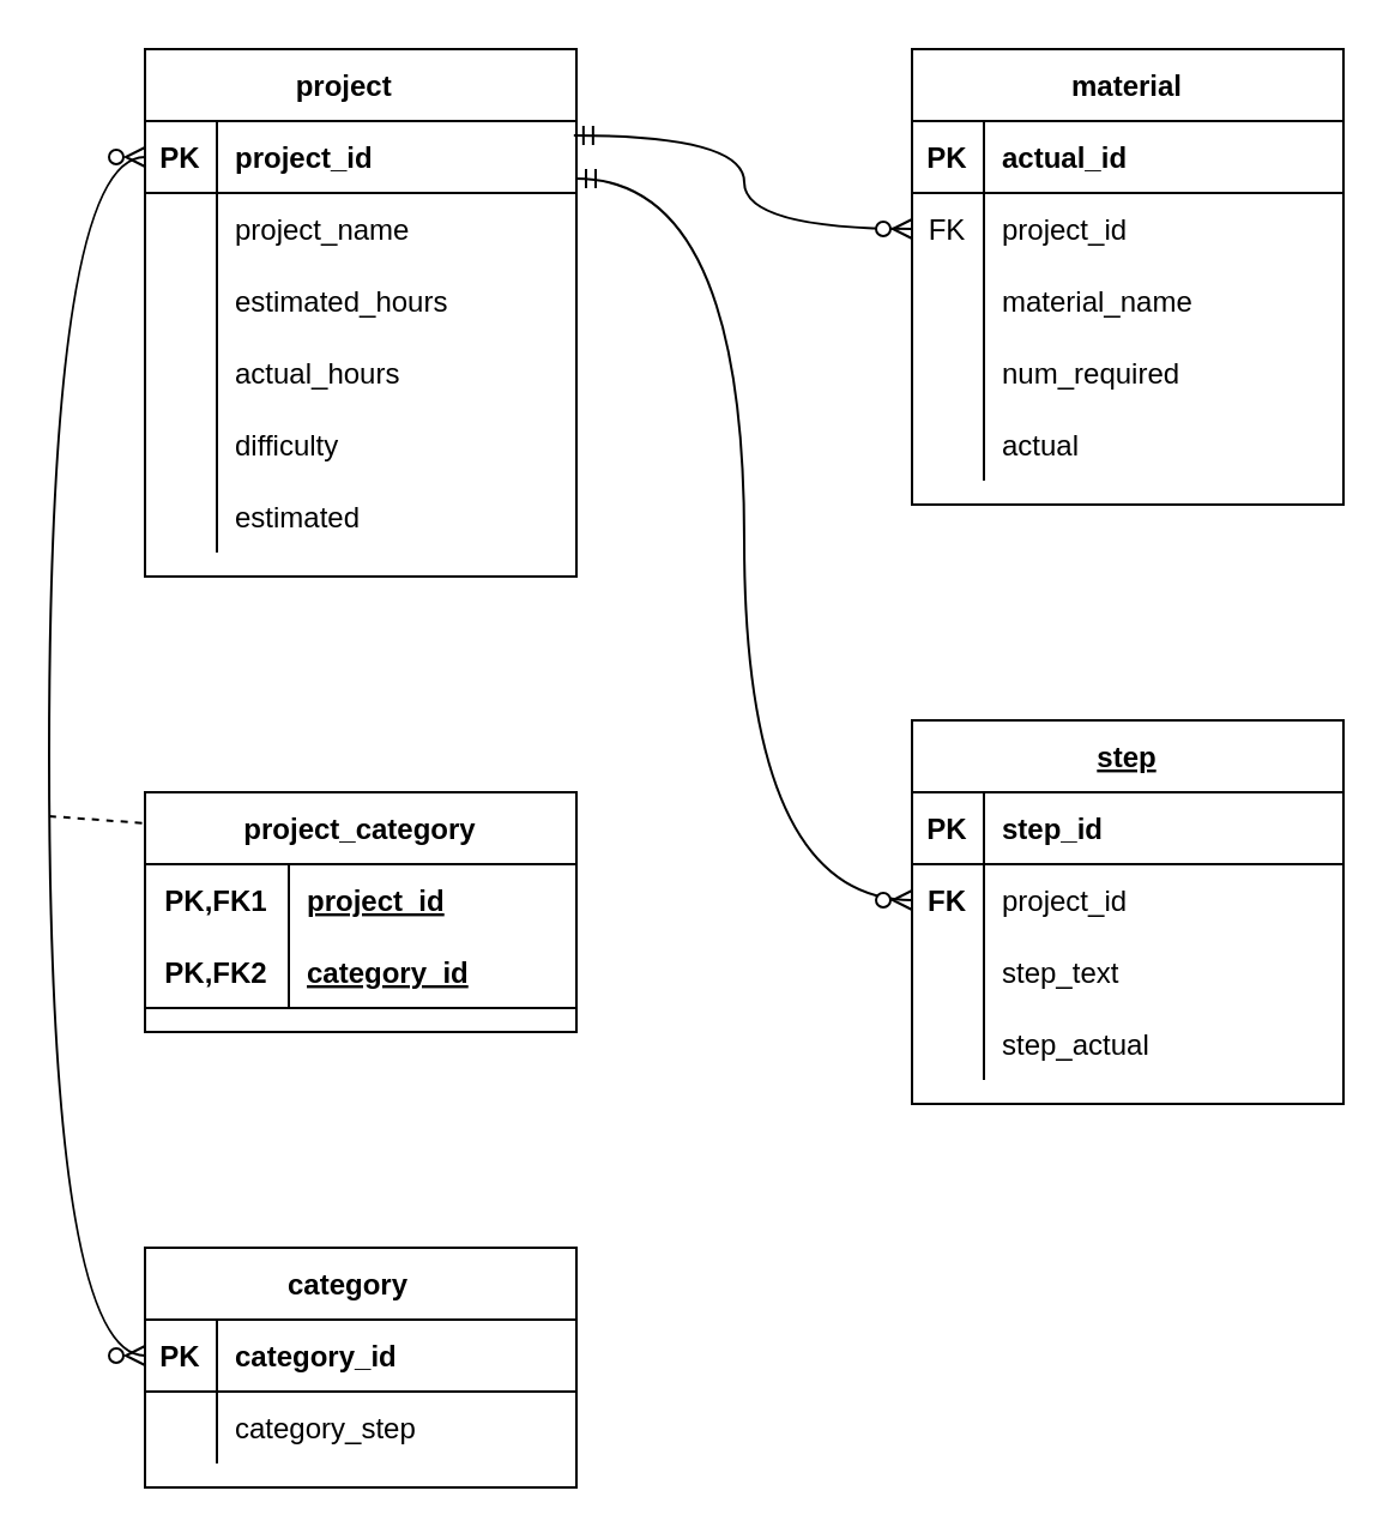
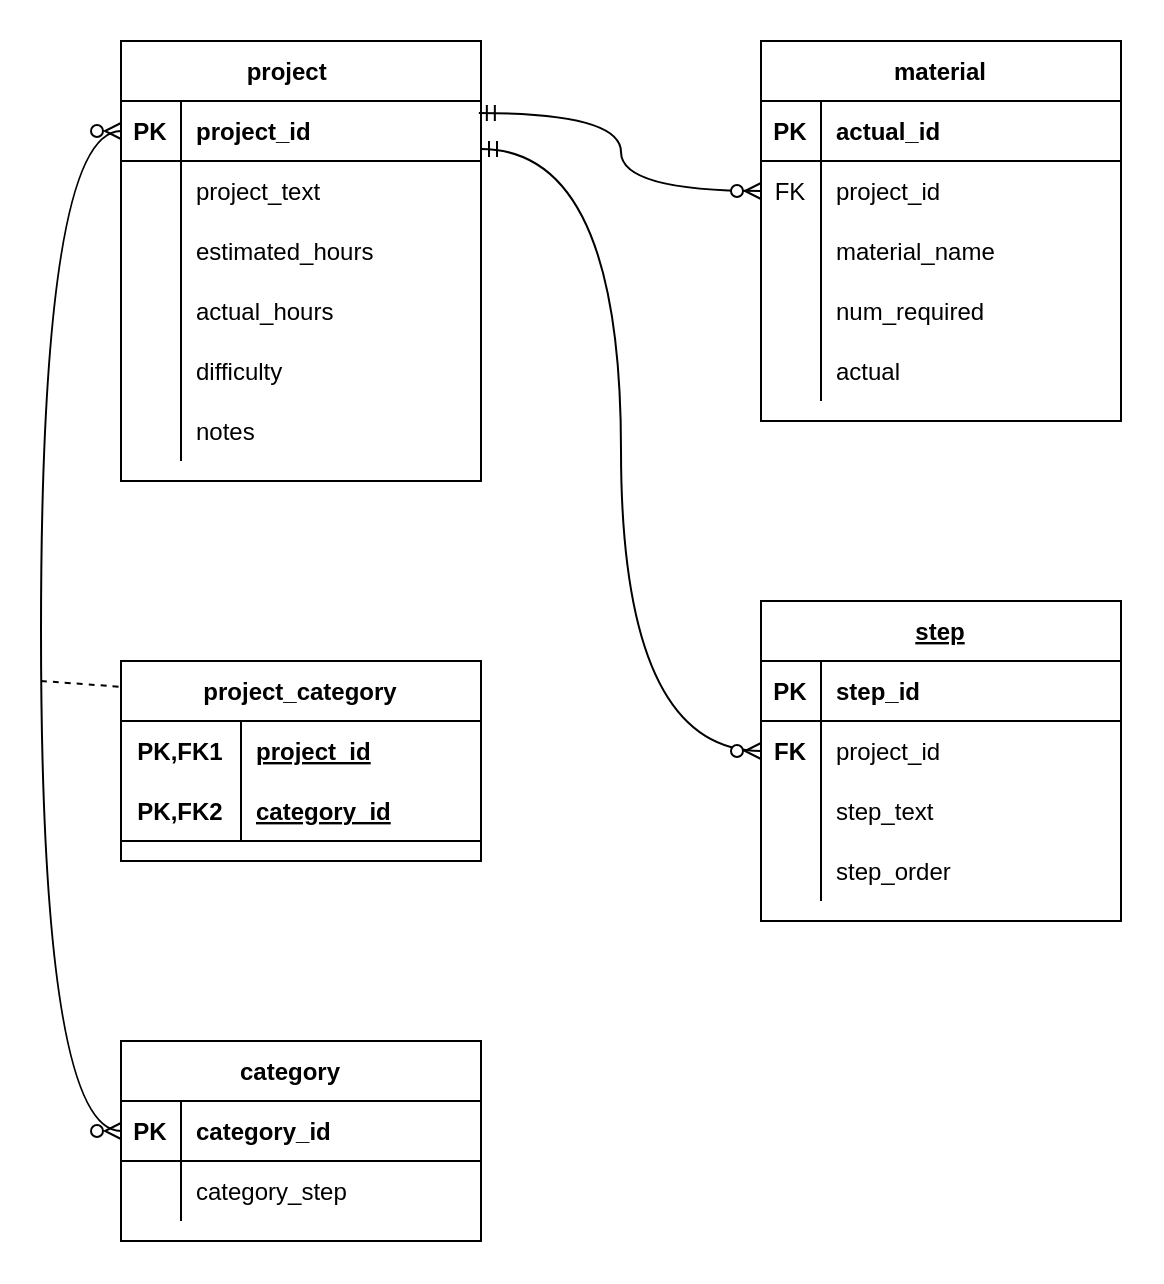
- <mxCell id="8" value="project_name" style="shape=partialRectangle;connectable=0;fillColor=none;top=0;left=0;bottom=0;right=0;align=left;spacingLeft=6;overflow=hidden;" vertex="1" parent="6"><mxGeometry x="30" width="150" height="30" as="geometry"><mxRectangle width="150" height="30" as="alternateBounds" /></mxGeometry></mxCell>
+ <mxCell id="8" value="project_text" style="shape=partialRectangle;connectable=0;fillColor=none;top=0;left=0;bottom=0;right=0;align=left;spacingLeft=6;overflow=hidden;" vertex="1" parent="6"><mxGeometry x="30" width="150" height="30" as="geometry"><mxRectangle width="150" height="30" as="alternateBounds" /></mxGeometry></mxCell>
- <mxCell id="20" value="estimated" style="shape=partialRectangle;connectable=0;fillColor=none;top=0;left=0;bottom=0;right=0;align=left;spacingLeft=6;overflow=hidden;" vertex="1" parent="18"><mxGeometry x="30" width="150" height="30" as="geometry"><mxRectangle width="150" height="30" as="alternateBounds" /></mxGeometry></mxCell>
+ <mxCell id="20" value="notes" style="shape=partialRectangle;connectable=0;fillColor=none;top=0;left=0;bottom=0;right=0;align=left;spacingLeft=6;overflow=hidden;" vertex="1" parent="18"><mxGeometry x="30" width="150" height="30" as="geometry"><mxRectangle width="150" height="30" as="alternateBounds" /></mxGeometry></mxCell>
- <mxCell id="49" value="step_actual" style="shape=partialRectangle;connectable=0;fillColor=none;top=0;left=0;bottom=0;right=0;align=left;spacingLeft=6;overflow=hidden;" vertex="1" parent="47"><mxGeometry x="30" width="150" height="30" as="geometry"><mxRectangle width="150" height="30" as="alternateBounds" /></mxGeometry></mxCell>
+ <mxCell id="49" value="step_order" style="shape=partialRectangle;connectable=0;fillColor=none;top=0;left=0;bottom=0;right=0;align=left;spacingLeft=6;overflow=hidden;" vertex="1" parent="47"><mxGeometry x="30" width="150" height="30" as="geometry"><mxRectangle width="150" height="30" as="alternateBounds" /></mxGeometry></mxCell>
